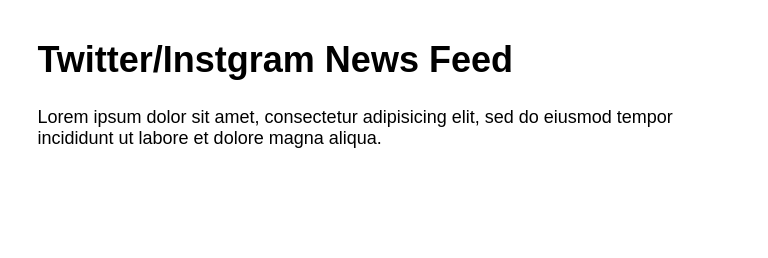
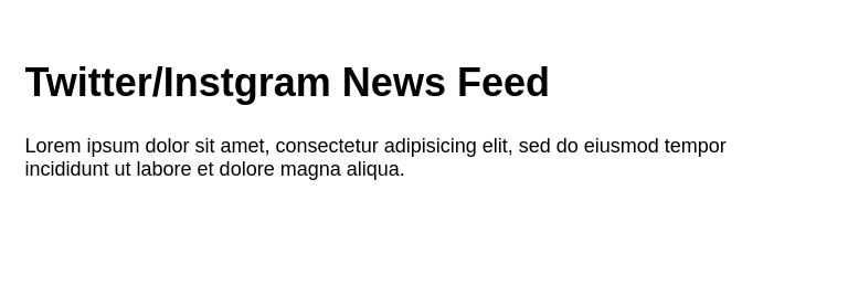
- <mxCell id="2" value="&lt;h1&gt;Twitter/Instgram News Feed&lt;/h1&gt;&lt;p&gt;Lorem ipsum dolor sit amet, consectetur adipisicing elit, sed do eiusmod tempor incididunt ut labore et dolore magna aliqua.&lt;/p&gt;" style="text;html=1;strokeColor=none;fillColor=none;spacing=5;spacingTop=-20;whiteSpace=wrap;overflow=hidden;rounded=0;" vertex="1" parent="1"><mxGeometry width="470" height="130" as="geometry" x="20" y="20" /></mxCell>
+ <mxCell id="2" value="&lt;h1&gt;Twitter/Instgram News Feed&lt;/h1&gt;&lt;p&gt;Lorem ipsum dolor sit amet, consectetur adipisicing elit, sed do eiusmod tempor incididunt ut labore et dolore magna aliqua.&lt;/p&gt;" style="text;html=1;strokeColor=none;fillColor=none;spacing=5;spacingTop=-20;whiteSpace=wrap;overflow=hidden;rounded=0;" vertex="1" parent="1"><mxGeometry x="10" y="30" width="470" height="130" as="geometry" /></mxCell>
